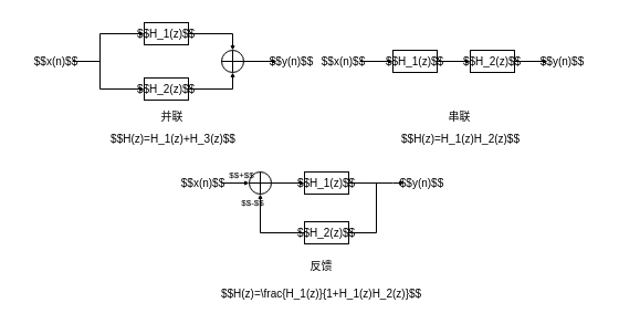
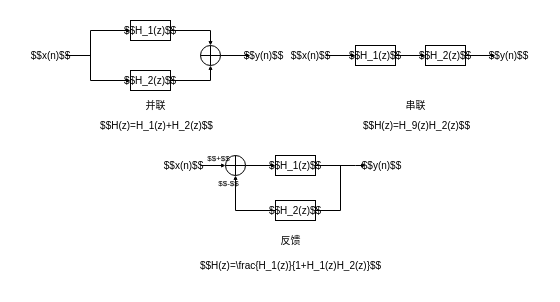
- <mxCell id="17" value="$$H(z)=H_1(z)+H_3(z)$$" style="text;html=1;align=center;verticalAlign=middle;resizable=1;points=[];autosize=1;strokeColor=none;fillColor=none;fontSize=10;movable=1;rotatable=1;deletable=1;editable=1;connectable=1;" parent="1" vertex="1"><mxGeometry x="88" y="110" width="135" height="30" as="geometry" /></mxCell>
+ <mxCell id="17" value="$$H(z)=H_1(z)+H_2(z)$$" style="text;html=1;align=center;verticalAlign=middle;resizable=1;points=[];autosize=1;strokeColor=none;fillColor=none;fontSize=10;movable=1;rotatable=1;deletable=1;editable=1;connectable=1;" parent="1" vertex="1"><mxGeometry x="88" y="110" width="135" height="30" as="geometry" /></mxCell>
- <mxCell id="26" value="$$H(z)=H_1(z)H_2(z)$$" style="text;html=1;align=center;verticalAlign=middle;resizable=1;points=[];autosize=1;strokeColor=none;fillColor=none;fontSize=10;movable=1;rotatable=1;deletable=1;editable=1;connectable=1;" parent="1" vertex="1"><mxGeometry x="351" y="110" width="130" height="30" as="geometry" /></mxCell>
+ <mxCell id="26" value="$$H(z)=H_9(z)H_2(z)$$" style="text;html=1;align=center;verticalAlign=middle;resizable=1;points=[];autosize=1;strokeColor=none;fillColor=none;fontSize=10;movable=1;rotatable=1;deletable=1;editable=1;connectable=1;" parent="1" vertex="1"><mxGeometry x="351" y="110" width="130" height="30" as="geometry" /></mxCell>
